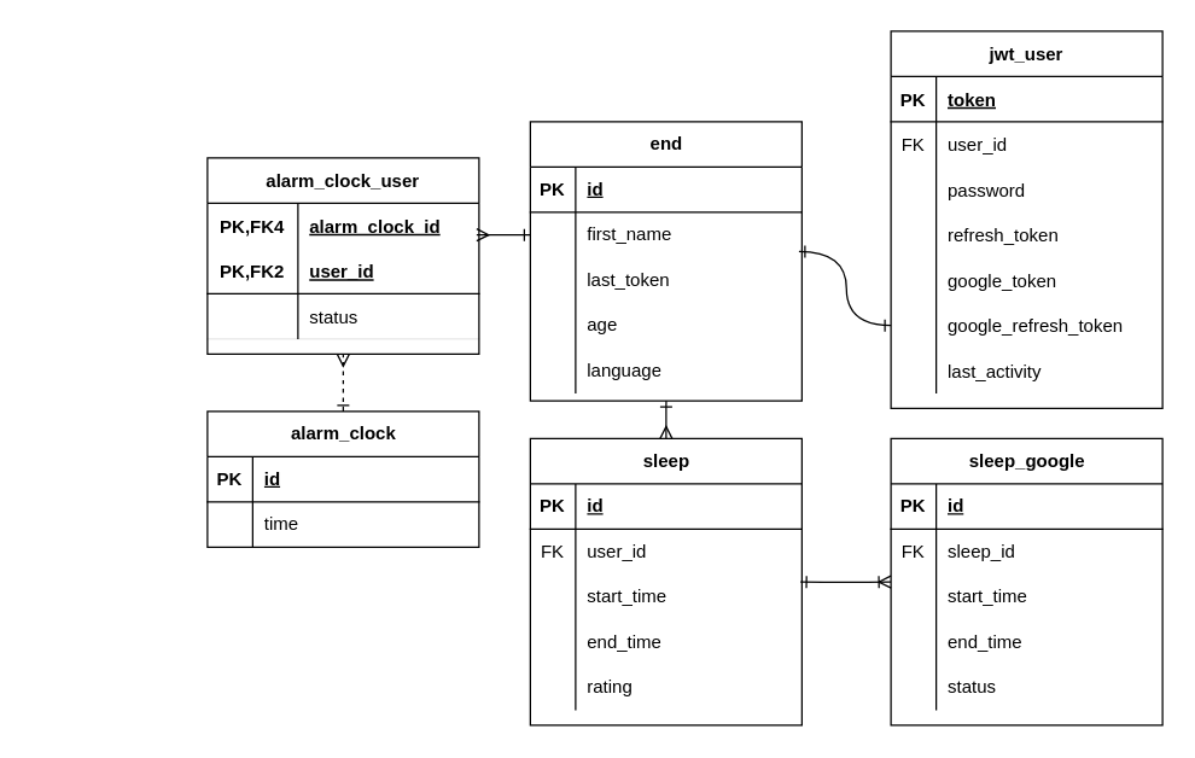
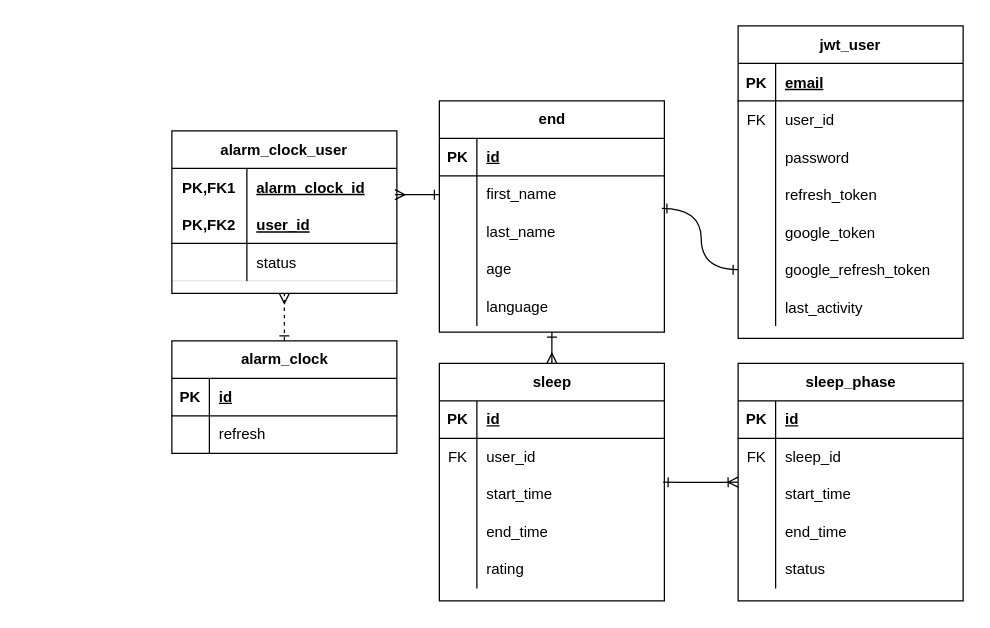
- <mxCell id="6" value="token" style="shape=partialRectangle;connectable=0;fillColor=none;top=0;left=0;bottom=0;right=0;align=left;spacingLeft=6;fontStyle=5;overflow=hidden;" parent="4" vertex="1"><mxGeometry x="30" width="150" height="30" as="geometry"><mxRectangle width="150" height="30" as="alternateBounds" /></mxGeometry></mxCell>
+ <mxCell id="6" value="email" style="shape=partialRectangle;connectable=0;fillColor=none;top=0;left=0;bottom=0;right=0;align=left;spacingLeft=6;fontStyle=5;overflow=hidden;" parent="4" vertex="1"><mxGeometry x="30" width="150" height="30" as="geometry"><mxRectangle width="150" height="30" as="alternateBounds" /></mxGeometry></mxCell>
- <mxCell id="69" value="PK,FK4" style="shape=partialRectangle;connectable=0;fillColor=none;top=0;left=0;bottom=0;right=0;fontStyle=1;overflow=hidden;" parent="68" vertex="1"><mxGeometry width="60" height="30" as="geometry"><mxRectangle width="60" height="30" as="alternateBounds" /></mxGeometry></mxCell>
+ <mxCell id="69" value="PK,FK1" style="shape=partialRectangle;connectable=0;fillColor=none;top=0;left=0;bottom=0;right=0;fontStyle=1;overflow=hidden;" parent="68" vertex="1"><mxGeometry width="60" height="30" as="geometry"><mxRectangle width="60" height="30" as="alternateBounds" /></mxGeometry></mxCell>
- <mxCell id="89" value="last_token" style="shape=partialRectangle;connectable=0;fillColor=none;top=0;left=0;bottom=0;right=0;align=left;spacingLeft=6;overflow=hidden;whiteSpace=wrap;html=1;" parent="87" vertex="1"><mxGeometry x="30" width="150" height="30" as="geometry"><mxRectangle width="150" height="30" as="alternateBounds" /></mxGeometry></mxCell>
+ <mxCell id="89" value="last_name" style="shape=partialRectangle;connectable=0;fillColor=none;top=0;left=0;bottom=0;right=0;align=left;spacingLeft=6;overflow=hidden;whiteSpace=wrap;html=1;" parent="87" vertex="1"><mxGeometry x="30" width="150" height="30" as="geometry"><mxRectangle width="150" height="30" as="alternateBounds" /></mxGeometry></mxCell>
- <mxCell id="42" value="sleep_google" style="shape=table;startSize=30;container=1;collapsible=1;childLayout=tableLayout;fixedRows=1;rowLines=0;fontStyle=1;align=center;resizeLast=1;html=1;" parent="1" vertex="1"><mxGeometry x="590" y="290" width="180" height="190" as="geometry" /></mxCell>
+ <mxCell id="42" value="sleep_phase" style="shape=table;startSize=30;container=1;collapsible=1;childLayout=tableLayout;fixedRows=1;rowLines=0;fontStyle=1;align=center;resizeLast=1;html=1;" parent="1" vertex="1"><mxGeometry x="590" y="290" width="180" height="190" as="geometry" /></mxCell>
- <mxCell id="66" value="time" style="shape=partialRectangle;connectable=0;fillColor=none;top=0;left=0;bottom=0;right=0;align=left;spacingLeft=6;overflow=hidden;whiteSpace=wrap;html=1;" parent="64" vertex="1"><mxGeometry x="30" width="150" height="30" as="geometry"><mxRectangle width="150" height="30" as="alternateBounds" /></mxGeometry></mxCell>
+ <mxCell id="66" value="refresh" style="shape=partialRectangle;connectable=0;fillColor=none;top=0;left=0;bottom=0;right=0;align=left;spacingLeft=6;overflow=hidden;whiteSpace=wrap;html=1;" parent="64" vertex="1"><mxGeometry x="30" width="150" height="30" as="geometry"><mxRectangle width="150" height="30" as="alternateBounds" /></mxGeometry></mxCell>
